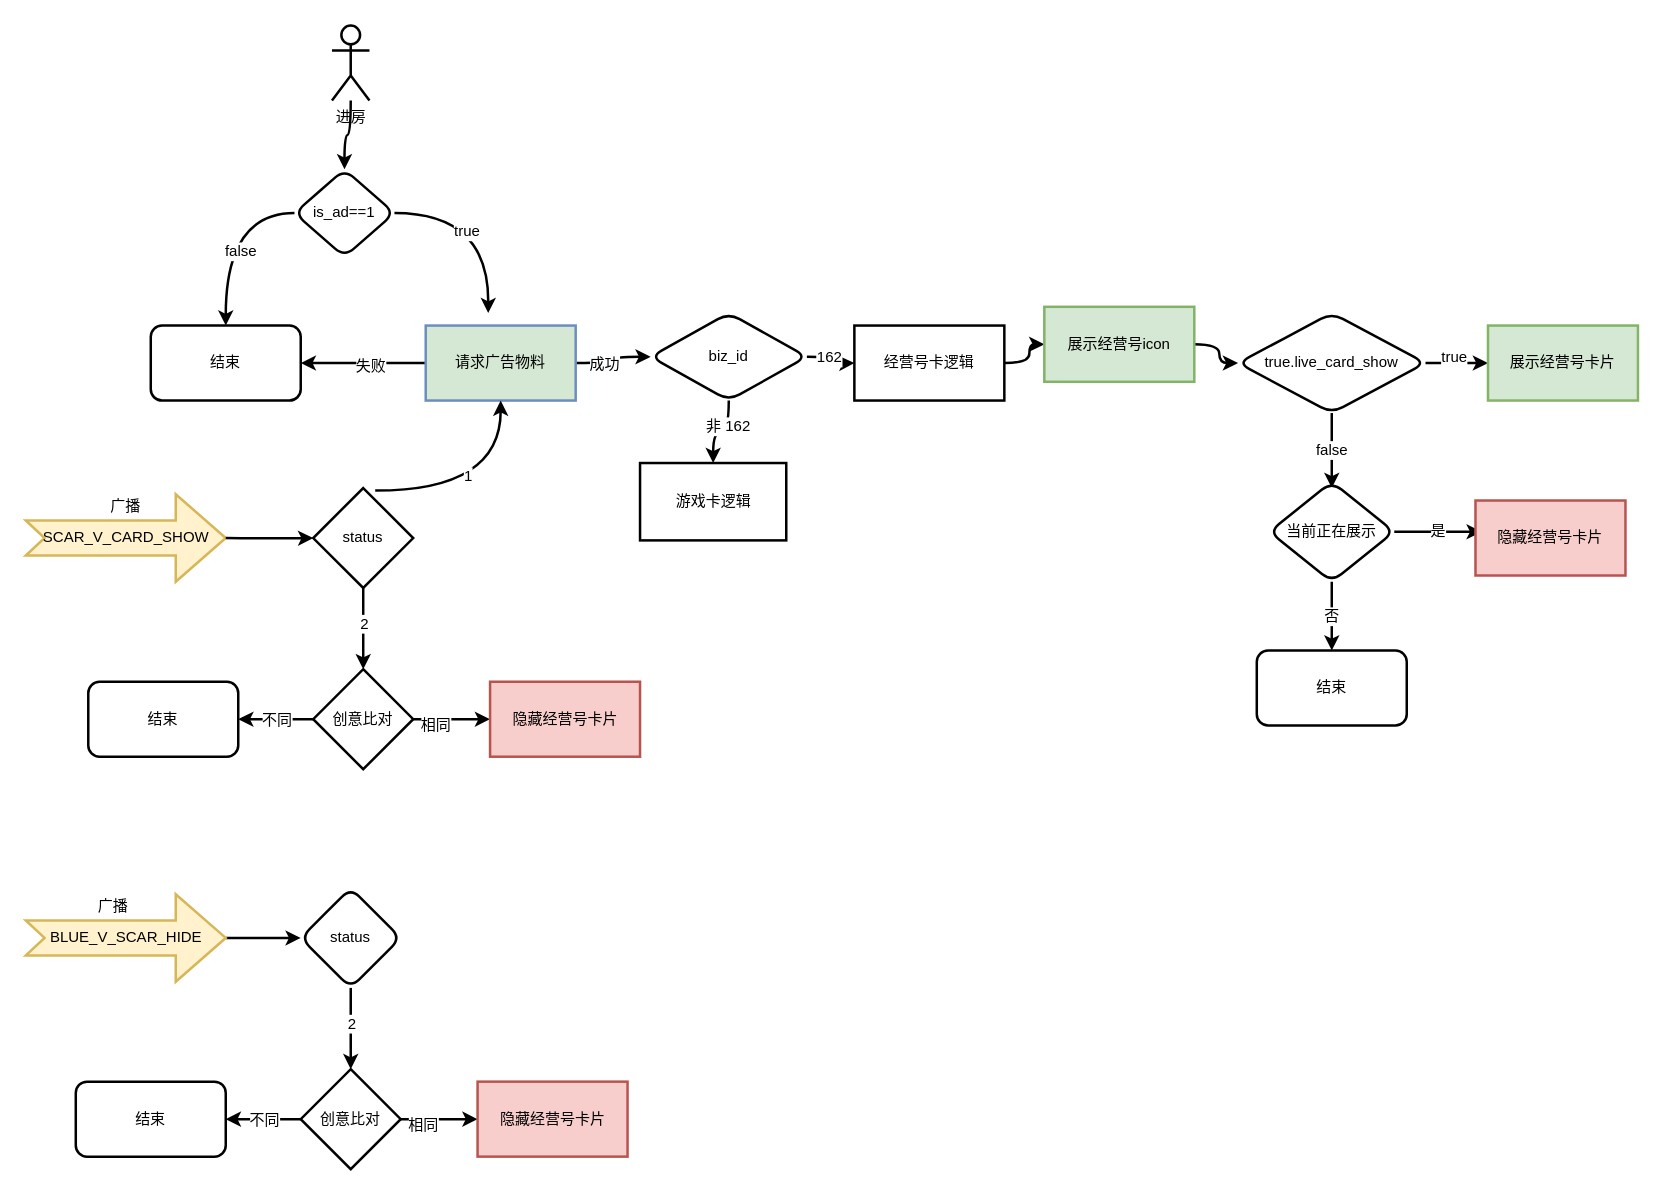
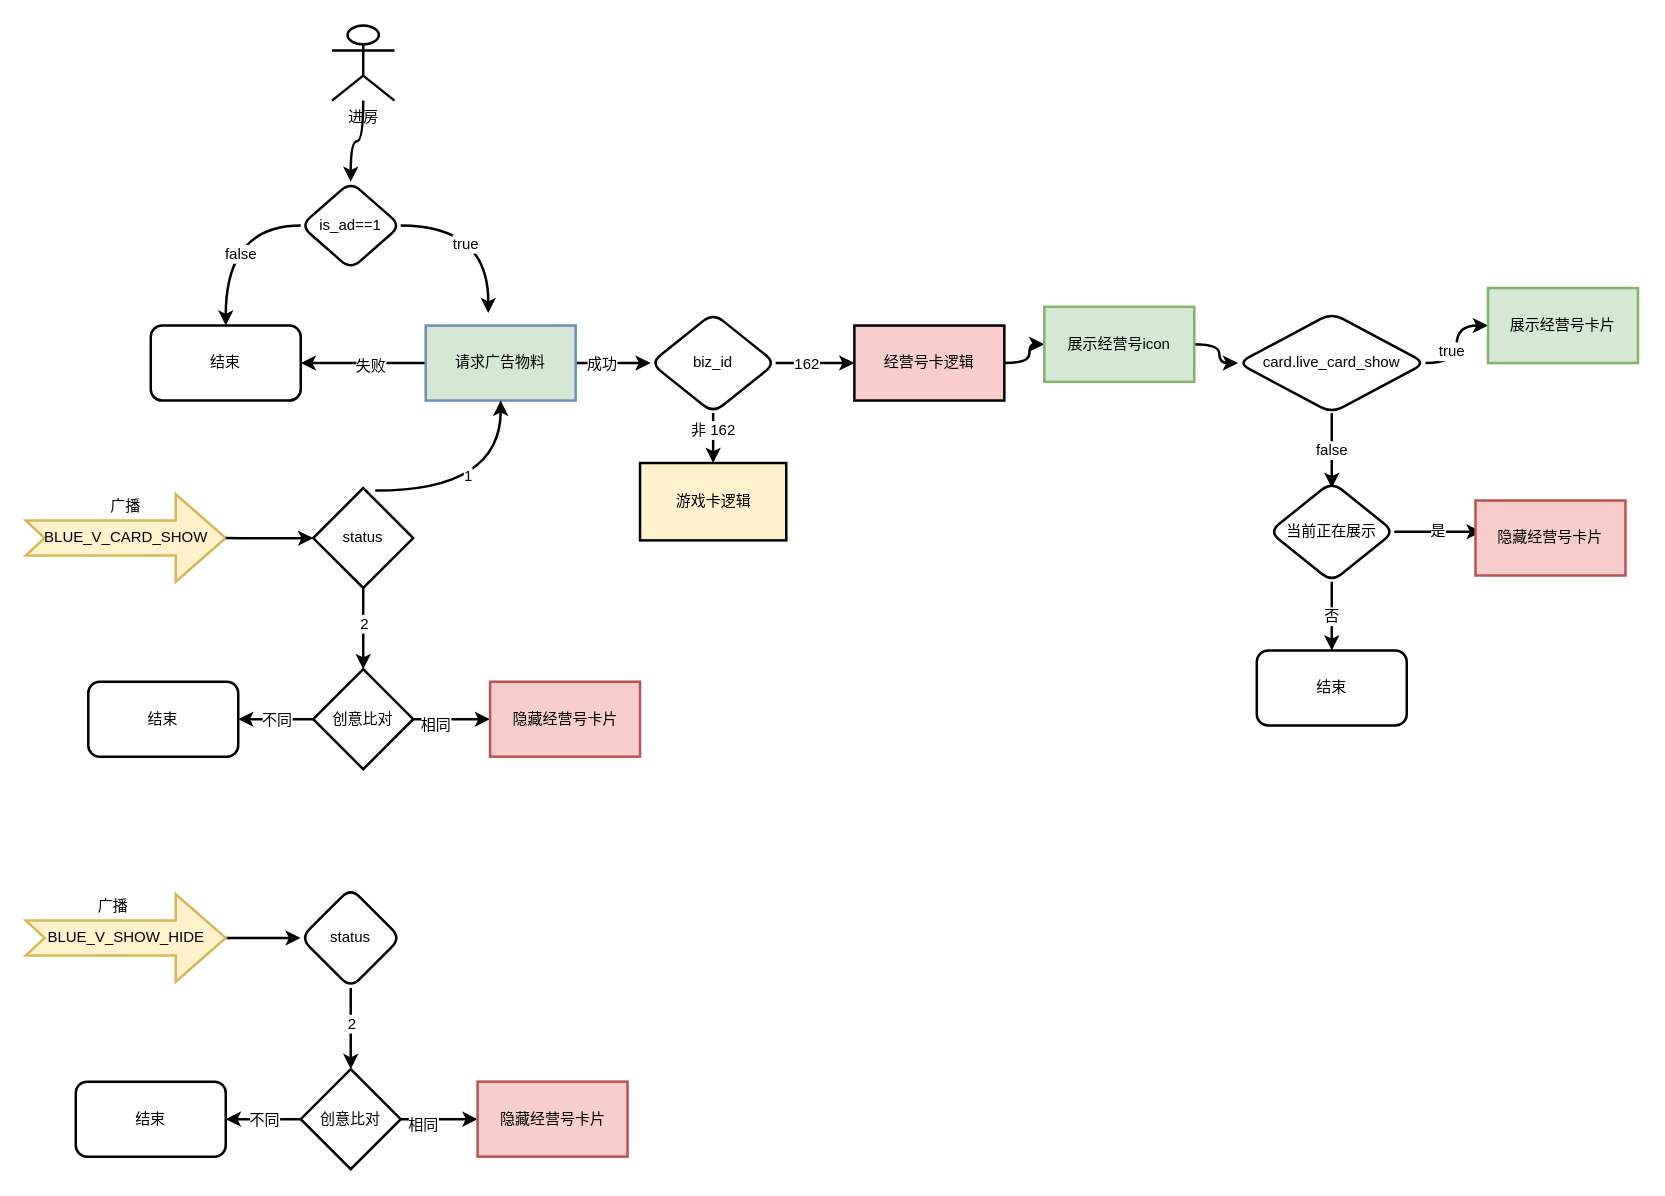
- <mxCell id="3" value="进房" style="shape=umlActor;verticalLabelPosition=bottom;verticalAlign=top;html=1;outlineConnect=0;rounded=1;strokeColor=default;strokeWidth=2;align=center;fontFamily=Helvetica;fontSize=12;fontColor=default;fillColor=default;" parent="1" vertex="1"><mxGeometry x="265" width="30" height="60" as="geometry" y="20" /></mxCell>
+ <mxCell id="3" value="进房" style="shape=umlActor;verticalLabelPosition=bottom;verticalAlign=top;html=1;outlineConnect=0;rounded=1;strokeColor=default;strokeWidth=2;align=center;fontFamily=Helvetica;fontSize=12;fontColor=default;fillColor=default;" parent="1" vertex="1"><mxGeometry x="265" y="20" width="50" height="60" as="geometry" /></mxCell>
- <mxCell id="8" value="is_ad==1" style="rhombus;whiteSpace=wrap;html=1;rounded=1;strokeColor=default;strokeWidth=2;align=center;verticalAlign=middle;fontFamily=Helvetica;fontSize=12;fontColor=default;fillColor=default;" parent="1" vertex="1"><mxGeometry x="235" y="135" width="80" height="70" as="geometry" /></mxCell>
+ <mxCell id="8" value="is_ad==1" style="rhombus;whiteSpace=wrap;html=1;rounded=1;strokeColor=default;strokeWidth=2;align=center;verticalAlign=middle;fontFamily=Helvetica;fontSize=12;fontColor=default;fillColor=default;" parent="1" vertex="1"><mxGeometry x="240" y="145" width="80" height="70" as="geometry" /></mxCell>
- <mxCell id="19" value="biz_id" style="rhombus;whiteSpace=wrap;html=1;rounded=1;strokeColor=default;strokeWidth=2;align=center;verticalAlign=middle;fontFamily=Helvetica;fontSize=12;fontColor=default;fillColor=default;" parent="1" vertex="1"><mxGeometry x="520" y="250" width="125" height="70" as="geometry" /></mxCell>
+ <mxCell id="19" value="biz_id" style="rhombus;whiteSpace=wrap;html=1;rounded=1;strokeColor=default;strokeWidth=2;align=center;verticalAlign=middle;fontFamily=Helvetica;fontSize=12;fontColor=default;fillColor=default;" parent="1" vertex="1"><mxGeometry x="520" y="250" width="100" height="80" as="geometry" /></mxCell>
- <mxCell id="27" value="经营号卡逻辑" style="whiteSpace=wrap;html=1;rounded=0;strokeWidth=2;" parent="1" vertex="1"><mxGeometry x="683" y="260" width="120" height="60" as="geometry" /></mxCell>
+ <mxCell id="27" value="经营号卡逻辑" style="whiteSpace=wrap;html=1;rounded=0;strokeWidth=2;fillColor=#f8cecc;" parent="1" vertex="1"><mxGeometry x="683" y="260" width="120" height="60" as="geometry" /></mxCell>
- <mxCell id="24" value="true.live_card_show" style="rhombus;whiteSpace=wrap;html=1;rounded=1;strokeColor=default;strokeWidth=2;align=center;verticalAlign=middle;fontFamily=Helvetica;fontSize=12;fontColor=default;fillColor=default;" parent="1" vertex="1"><mxGeometry x="990" y="250" width="150" height="80" as="geometry" /></mxCell>
+ <mxCell id="24" value="card.live_card_show" style="rhombus;whiteSpace=wrap;html=1;rounded=1;strokeColor=default;strokeWidth=2;align=center;verticalAlign=middle;fontFamily=Helvetica;fontSize=12;fontColor=default;fillColor=default;" parent="1" vertex="1"><mxGeometry x="990" y="250" width="150" height="80" as="geometry" /></mxCell>
- <mxCell id="25" value="展示经营号卡片" style="whiteSpace=wrap;html=1;rounded=0;strokeWidth=2;fillColor=#d5e8d4;strokeColor=#82b366;" parent="1" vertex="1"><mxGeometry x="1190" y="260" width="120" height="60" as="geometry" /></mxCell>
+ <mxCell id="25" value="展示经营号卡片" style="whiteSpace=wrap;html=1;rounded=0;strokeWidth=2;fillColor=#d5e8d4;strokeColor=#82b366;" parent="1" vertex="1"><mxGeometry x="1190" y="230" width="120" height="60" as="geometry" /></mxCell>
- <mxCell id="20" value="游戏卡逻辑" style="whiteSpace=wrap;html=1;rounded=0;strokeWidth=2;" parent="1" vertex="1"><mxGeometry x="511.5" y="370" width="117" height="61.9" as="geometry" /></mxCell>
+ <mxCell id="20" value="游戏卡逻辑" style="whiteSpace=wrap;html=1;rounded=0;strokeWidth=2;fillColor=#fff2cc;" parent="1" vertex="1"><mxGeometry x="511.5" y="370" width="117" height="61.9" as="geometry" /></mxCell>
- <mxCell id="30" value="SCAR_V_CARD_SHOW" style="html=1;shadow=0;dashed=0;align=center;verticalAlign=middle;shape=mxgraph.arrows2.arrow;dy=0.6;dx=40;notch=15;rounded=1;strokeColor=#d6b656;strokeWidth=2;fontFamily=Helvetica;fontSize=12;fillColor=#fff2cc;" parent="1" vertex="1"><mxGeometry x="20" y="395" width="160" height="70" as="geometry" /></mxCell>
+ <mxCell id="30" value="BLUE_V_CARD_SHOW" style="html=1;shadow=0;dashed=0;align=center;verticalAlign=middle;shape=mxgraph.arrows2.arrow;dy=0.6;dx=40;notch=15;rounded=1;strokeColor=#d6b656;strokeWidth=2;fontFamily=Helvetica;fontSize=12;fillColor=#fff2cc;" parent="1" vertex="1"><mxGeometry x="20" y="395" width="160" height="70" as="geometry" /></mxCell>
- <mxCell id="32" value="BLUE_V_SCAR_HIDE" style="html=1;shadow=0;dashed=0;align=center;verticalAlign=middle;shape=mxgraph.arrows2.arrow;dy=0.6;dx=40;notch=15;rounded=1;strokeColor=#d6b656;strokeWidth=2;fontFamily=Helvetica;fontSize=12;fillColor=#fff2cc;" parent="1" vertex="1"><mxGeometry x="20" y="715" width="160" height="70" as="geometry" /></mxCell>
+ <mxCell id="32" value="BLUE_V_SHOW_HIDE" style="html=1;shadow=0;dashed=0;align=center;verticalAlign=middle;shape=mxgraph.arrows2.arrow;dy=0.6;dx=40;notch=15;rounded=1;strokeColor=#d6b656;strokeWidth=2;fontFamily=Helvetica;fontSize=12;fillColor=#fff2cc;" parent="1" vertex="1"><mxGeometry x="20" y="715" width="160" height="70" as="geometry" /></mxCell>
